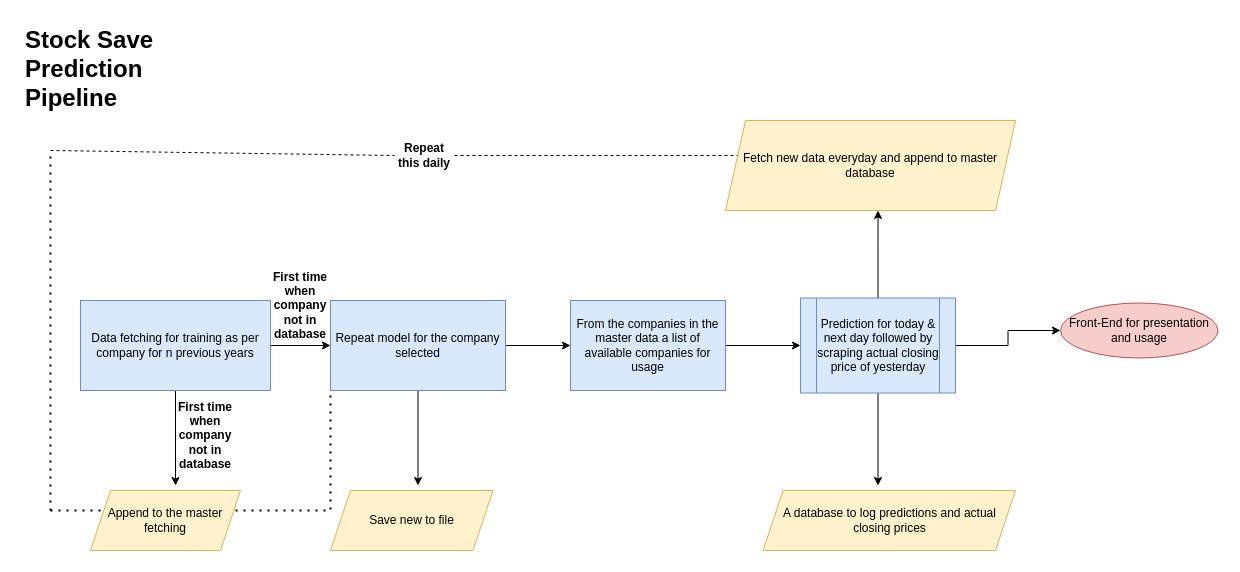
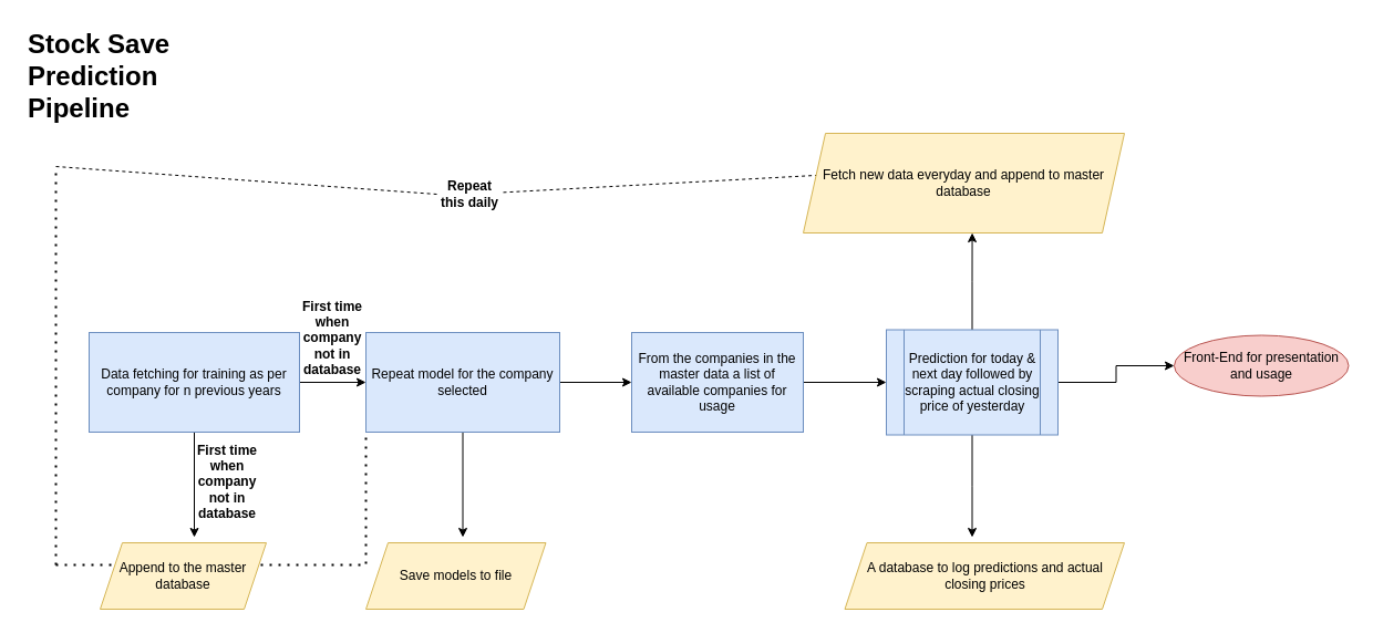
- <mxCell id="20" value="&lt;b&gt;Repeat this daily&lt;/b&gt;" style="text;html=1;strokeColor=none;fillColor=none;align=center;verticalAlign=middle;whiteSpace=wrap;rounded=0;" vertex="1" parent="1"><mxGeometry x="394" y="140" width="60" height="30" as="geometry" /></mxCell>
+ <mxCell id="20" value="&lt;b&gt;Repeat this daily&lt;/b&gt;" style="text;html=1;strokeColor=none;fillColor=none;align=center;verticalAlign=middle;whiteSpace=wrap;rounded=0;" vertex="1" parent="1"><mxGeometry x="394" y="160" width="60" height="30" as="geometry" /></mxCell>
- <mxCell id="27" value="Append to the master fetching" style="shape=parallelogram;perimeter=parallelogramPerimeter;whiteSpace=wrap;html=1;fixedSize=1;fillColor=#fff2cc;strokeColor=#d6b656;" vertex="1" parent="1"><mxGeometry x="90" y="490" width="150" height="60" as="geometry" /></mxCell>
+ <mxCell id="27" value="Append to the master database" style="shape=parallelogram;perimeter=parallelogramPerimeter;whiteSpace=wrap;html=1;fixedSize=1;fillColor=#fff2cc;strokeColor=#d6b656;" vertex="1" parent="1"><mxGeometry x="90" y="490" width="150" height="60" as="geometry" /></mxCell>
- <mxCell id="26" value="Save new to file" style="shape=parallelogram;perimeter=parallelogramPerimeter;whiteSpace=wrap;html=1;fixedSize=1;fillColor=#fff2cc;strokeColor=#d6b656;" vertex="1" parent="1"><mxGeometry x="330" y="490" width="162.5" height="60" as="geometry" /></mxCell>
+ <mxCell id="26" value="Save models to file" style="shape=parallelogram;perimeter=parallelogramPerimeter;whiteSpace=wrap;html=1;fixedSize=1;fillColor=#fff2cc;strokeColor=#d6b656;" vertex="1" parent="1"><mxGeometry x="330" y="490" width="162.5" height="60" as="geometry" /></mxCell>
